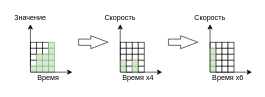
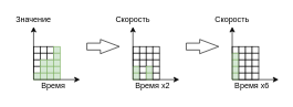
- <mxCell id="47" value="Время х4" style="text;html=1;strokeColor=none;fillColor=none;align=center;verticalAlign=middle;whiteSpace=wrap;rounded=0;" vertex="1" parent="1"><mxGeometry x="200" y="120" width="60" height="20" as="geometry" /></mxCell>
+ <mxCell id="47" value="Время х2" style="text;html=1;strokeColor=none;fillColor=none;align=center;verticalAlign=middle;whiteSpace=wrap;rounded=0;" vertex="1" parent="1"><mxGeometry x="200" y="120" width="60" height="20" as="geometry" /></mxCell>
